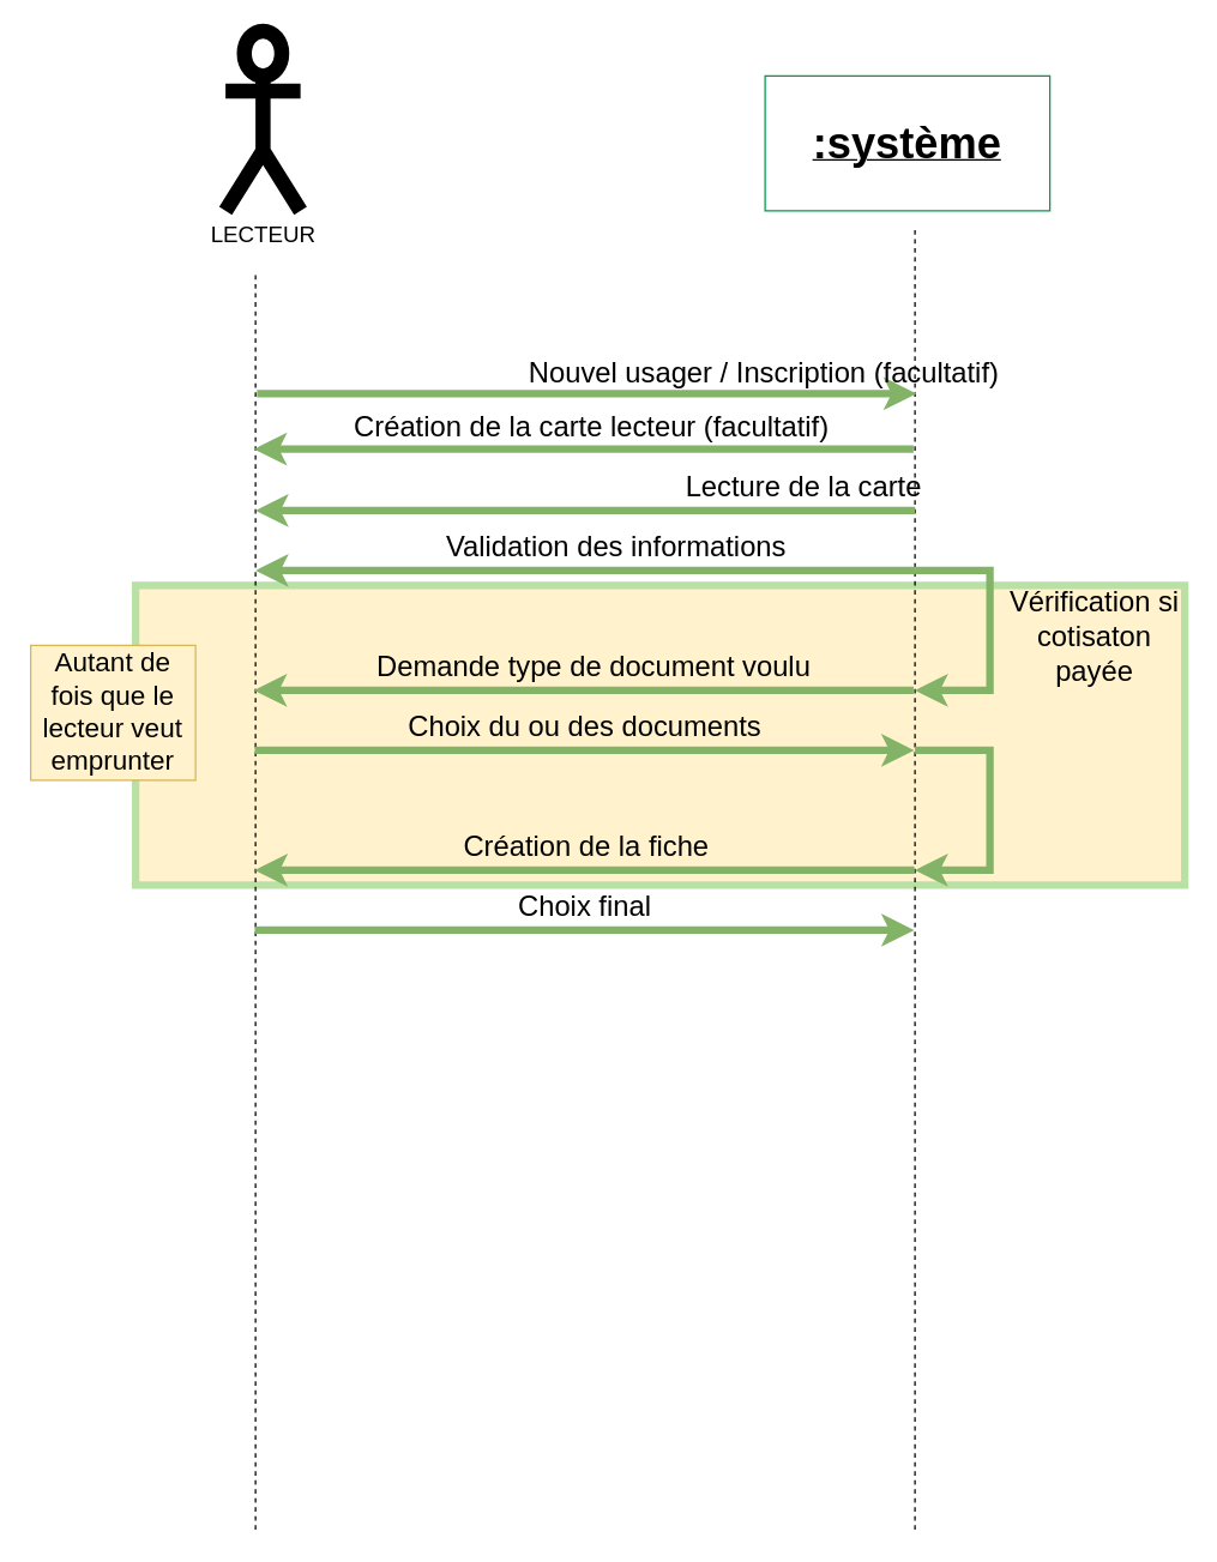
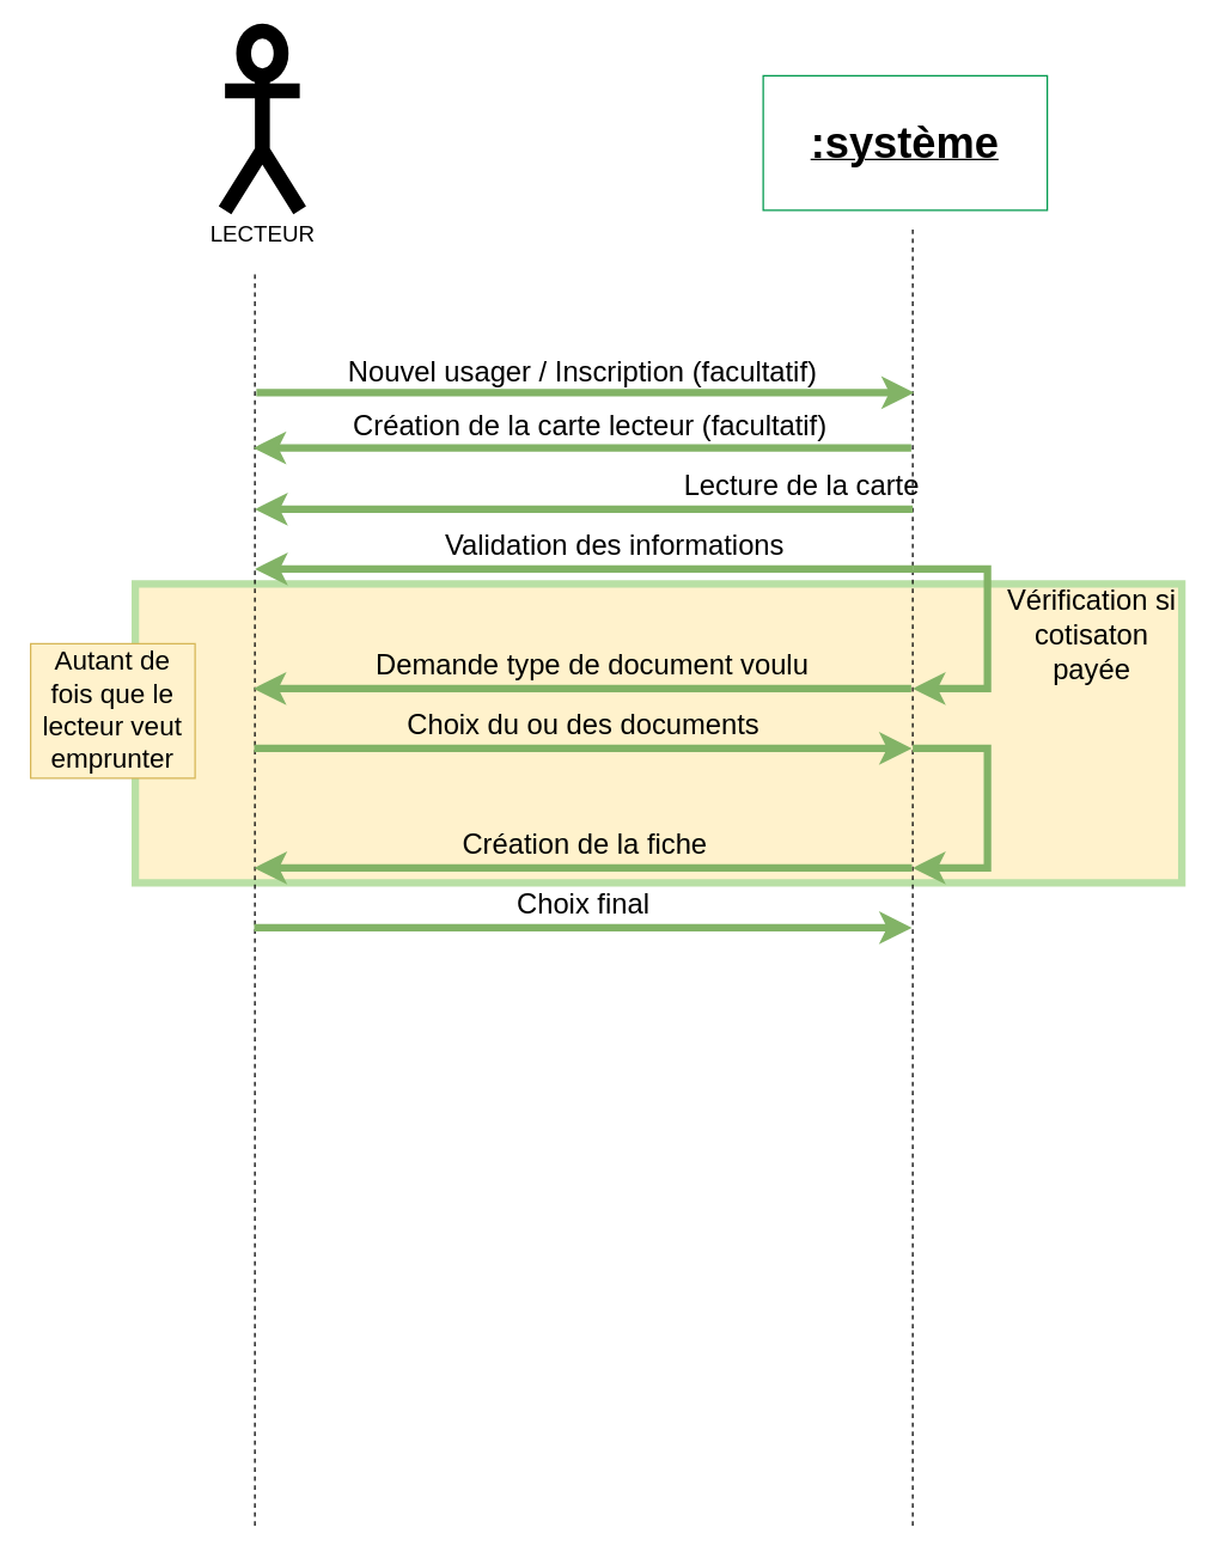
- <mxCell id="8" value="&lt;span style=&quot;font-size: 19px&quot;&gt;&lt;font style=&quot;font-size: 19px&quot;&gt;Nouvel usager&lt;/font&gt; / Inscription (facultatif)&lt;br&gt;&lt;/span&gt;" style="text;html=1;align=center;verticalAlign=middle;whiteSpace=wrap;rounded=0;labelBackgroundColor=none;fontSize=29;" parent="1" vertex="1"><mxGeometry x="340" y="230" width="339" height="30" as="geometry" /></mxCell>
+ <mxCell id="8" value="&lt;span style=&quot;font-size: 19px&quot;&gt;&lt;font style=&quot;font-size: 19px&quot;&gt;Nouvel usager&lt;/font&gt; / Inscription (facultatif)&lt;br&gt;&lt;/span&gt;" style="text;html=1;align=center;verticalAlign=middle;whiteSpace=wrap;rounded=0;labelBackgroundColor=none;fontSize=29;" parent="1" vertex="1"><mxGeometry x="220" y="230" width="339" height="30" as="geometry" /></mxCell>
